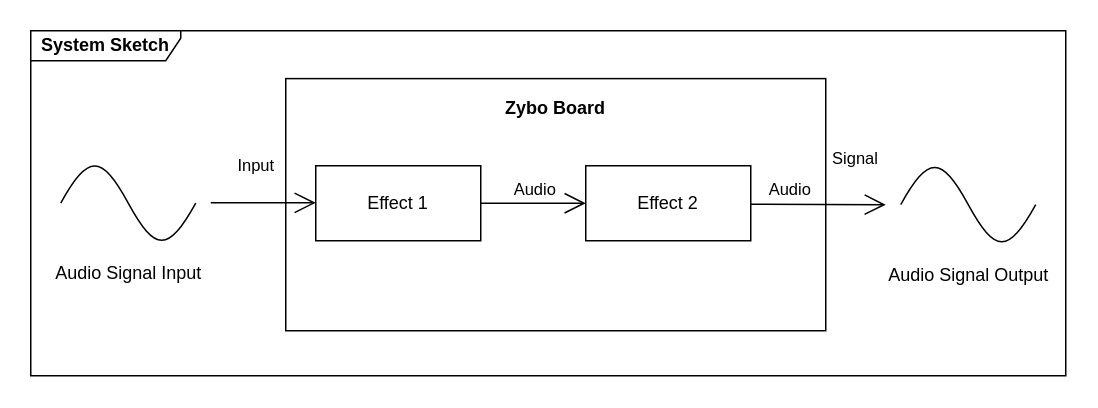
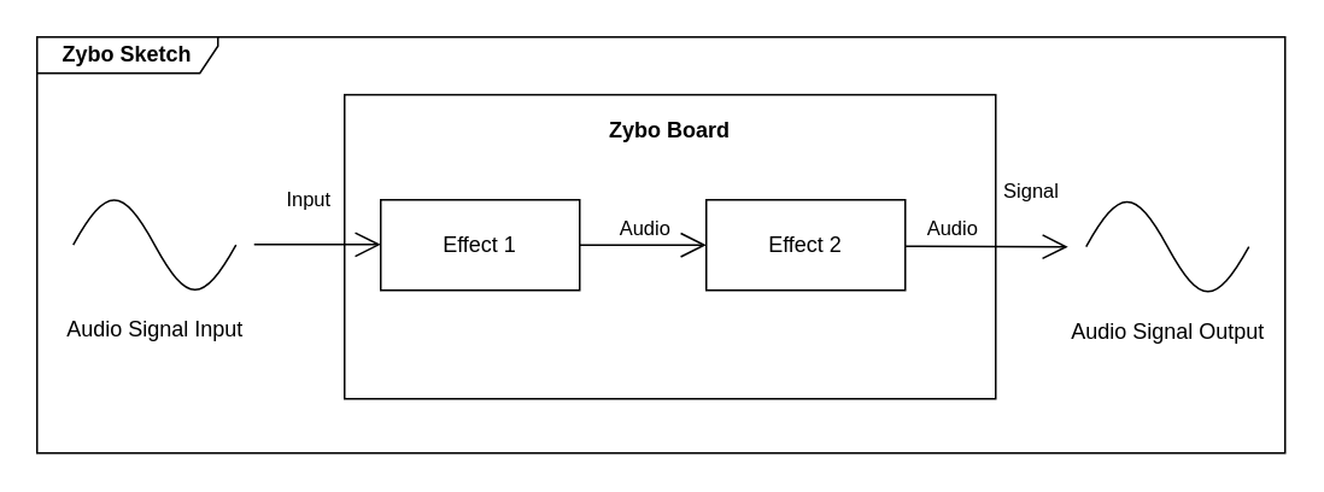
- <mxCell id="10" value="&lt;b&gt;System Sketch&lt;/b&gt;" style="shape=umlFrame;whiteSpace=wrap;html=1;pointerEvents=0;width=100;height=20;" vertex="1" parent="1"><mxGeometry x="20" y="20" width="690" height="230" as="geometry" /></mxCell>
+ <mxCell id="10" value="&lt;b&gt;Zybo Sketch&lt;/b&gt;" style="shape=umlFrame;whiteSpace=wrap;html=1;pointerEvents=0;width=100;height=20;" vertex="1" parent="1"><mxGeometry x="20" y="20" width="690" height="230" as="geometry" /></mxCell>
